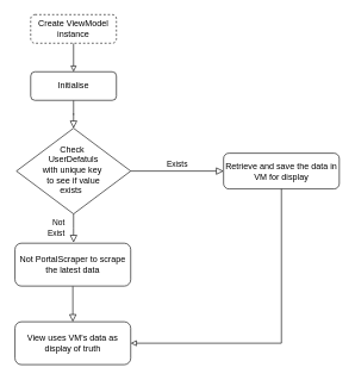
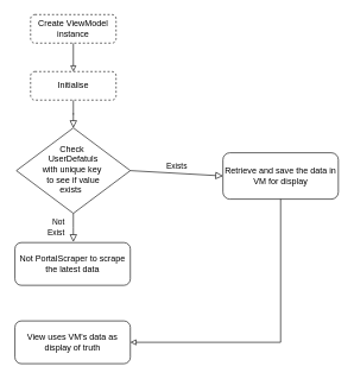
- <mxCell id="3" value="Initialise" style="rounded=1;whiteSpace=wrap;html=1;fontSize=12;glass=0;strokeWidth=1;shadow=0;" vertex="1" parent="1"><mxGeometry x="42" y="100" width="120" height="40" as="geometry" /></mxCell>
+ <mxCell id="3" value="Initialise" style="rounded=1;whiteSpace=wrap;html=1;fontSize=12;glass=0;strokeWidth=1;shadow=0;dashed=1;" vertex="1" parent="1"><mxGeometry x="42" y="100" width="120" height="40" as="geometry" /></mxCell>
- <mxCell id="7" value="Retrieve and save the data in VM for display" style="rounded=1;whiteSpace=wrap;html=1;fontSize=12;glass=0;strokeWidth=1;shadow=0;" vertex="1" parent="1"><mxGeometry x="312" y="214" width="162" height="50" as="geometry" /></mxCell>
+ <mxCell id="7" value="Retrieve and save the data in VM for display" style="rounded=1;whiteSpace=wrap;html=1;fontSize=12;glass=0;strokeWidth=1;shadow=0;" vertex="1" parent="1"><mxGeometry x="312" y="214" width="162" height="65" as="geometry" /></mxCell>
- <mxCell id="8" value="" style="rounded=0;html=1;jettySize=auto;orthogonalLoop=1;fontSize=11;endArrow=block;endFill=0;endSize=8;strokeWidth=1;shadow=0;labelBackgroundColor=none;edgeStyle=orthogonalEdgeStyle;entryX=0.5;entryY=0;entryDx=0;entryDy=0;" edge="1" parent="1" source="13" target="11"><mxGeometry x="-0.024" y="30" relative="1" as="geometry"><mxPoint as="offset" /><mxPoint x="102" y="501" as="targetPoint" /><mxPoint x="102" y="460" as="sourcePoint" /></mxGeometry></mxCell>
